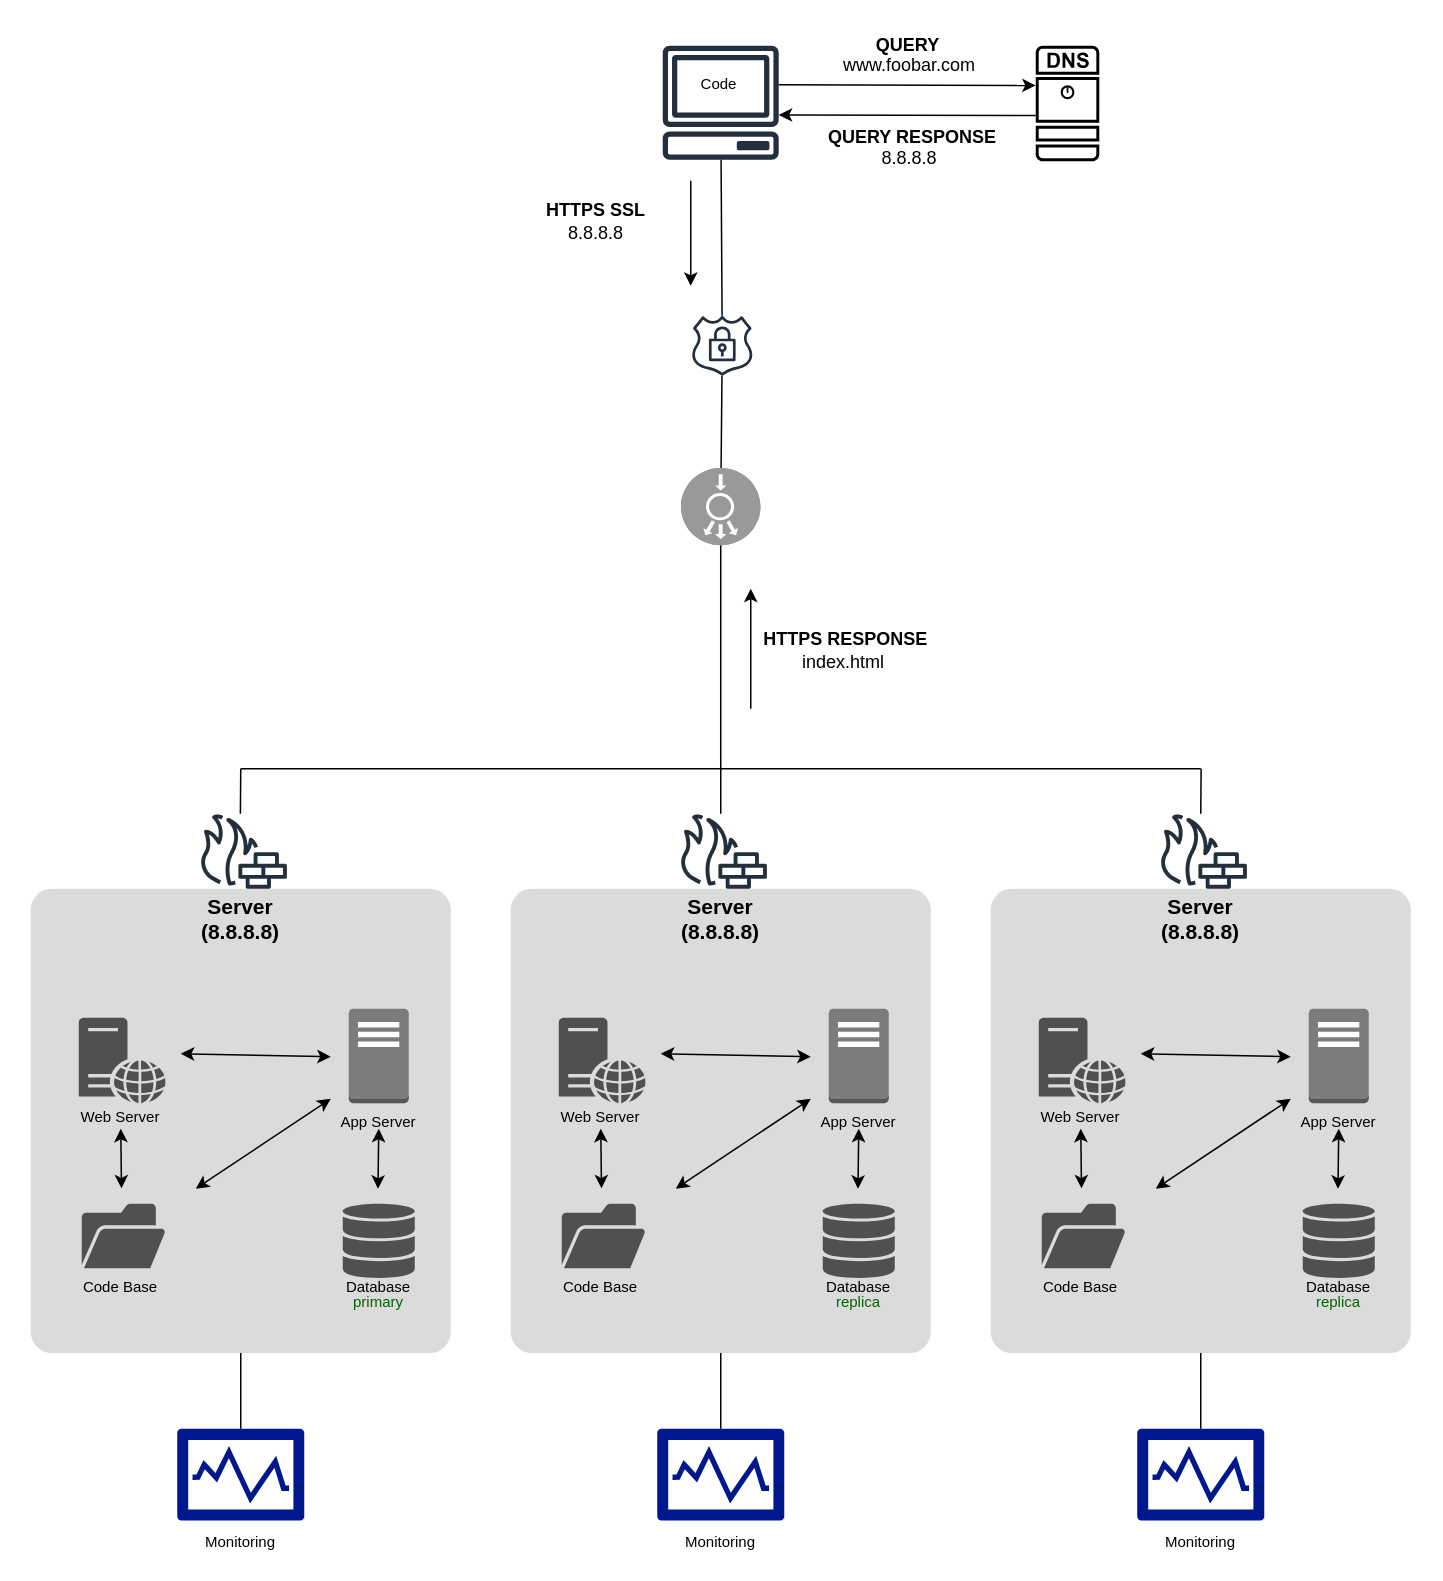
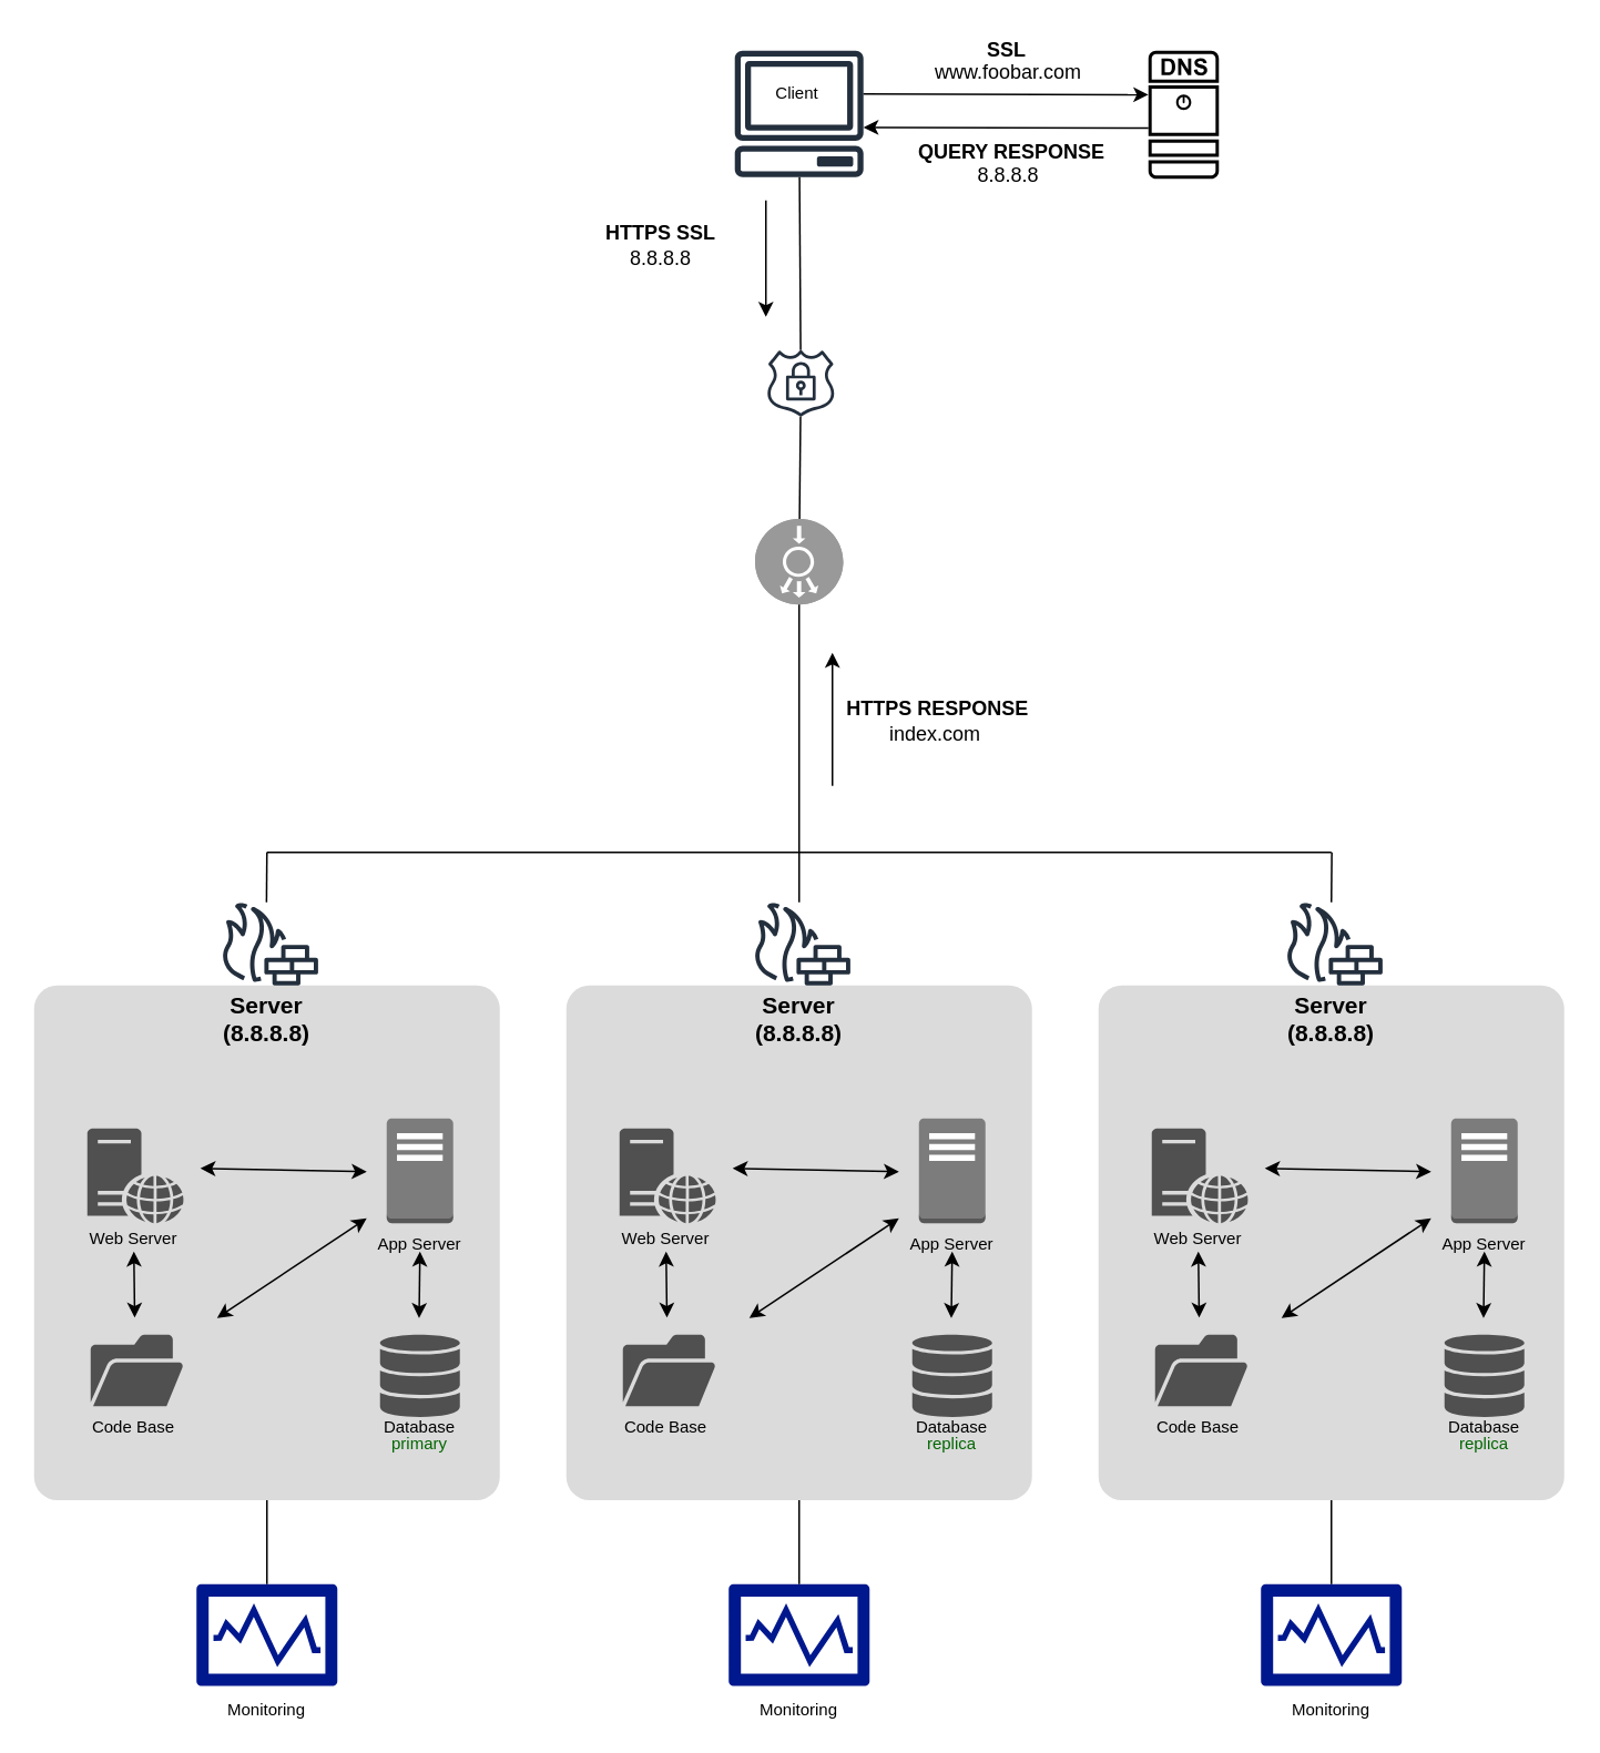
- <mxCell id="72" value="&lt;h4&gt;QUERY&lt;/h4&gt;" style="text;html=1;strokeColor=none;fillColor=none;align=center;verticalAlign=middle;whiteSpace=wrap;rounded=0;" vertex="1" parent="1"><mxGeometry x="550" y="20" width="110" height="20" as="geometry" /></mxCell>
+ <mxCell id="72" value="&lt;h4&gt;SSL&lt;/h4&gt;" style="text;html=1;strokeColor=none;fillColor=none;align=center;verticalAlign=middle;whiteSpace=wrap;rounded=0;" vertex="1" parent="1"><mxGeometry x="550" y="20" width="110" height="20" as="geometry" /></mxCell>
- <mxCell id="22" value="&lt;span style=&quot;font-size: 10px;&quot;&gt;Code&lt;/span&gt;" style="text;html=1;strokeColor=none;fillColor=none;align=center;verticalAlign=middle;whiteSpace=wrap;rounded=0;" vertex="1" parent="1"><mxGeometry x="448.55" y="50" width="60" height="10" as="geometry" /></mxCell>
+ <mxCell id="22" value="&lt;span style=&quot;font-size: 10px;&quot;&gt;Client&lt;/span&gt;" style="text;html=1;strokeColor=none;fillColor=none;align=center;verticalAlign=middle;whiteSpace=wrap;rounded=0;" vertex="1" parent="1"><mxGeometry x="448.55" y="50" width="60" height="10" as="geometry" /></mxCell>
- <mxCell id="82" value="index.html" style="text;html=1;strokeColor=none;fillColor=none;align=center;verticalAlign=middle;whiteSpace=wrap;rounded=0;" vertex="1" parent="1"><mxGeometry x="532" y="431" width="60" height="20" as="geometry" /></mxCell>
+ <mxCell id="82" value="index.com" style="text;html=1;strokeColor=none;fillColor=none;align=center;verticalAlign=middle;whiteSpace=wrap;rounded=0;" vertex="1" parent="1"><mxGeometry x="532" y="431" width="60" height="20" as="geometry" /></mxCell>
